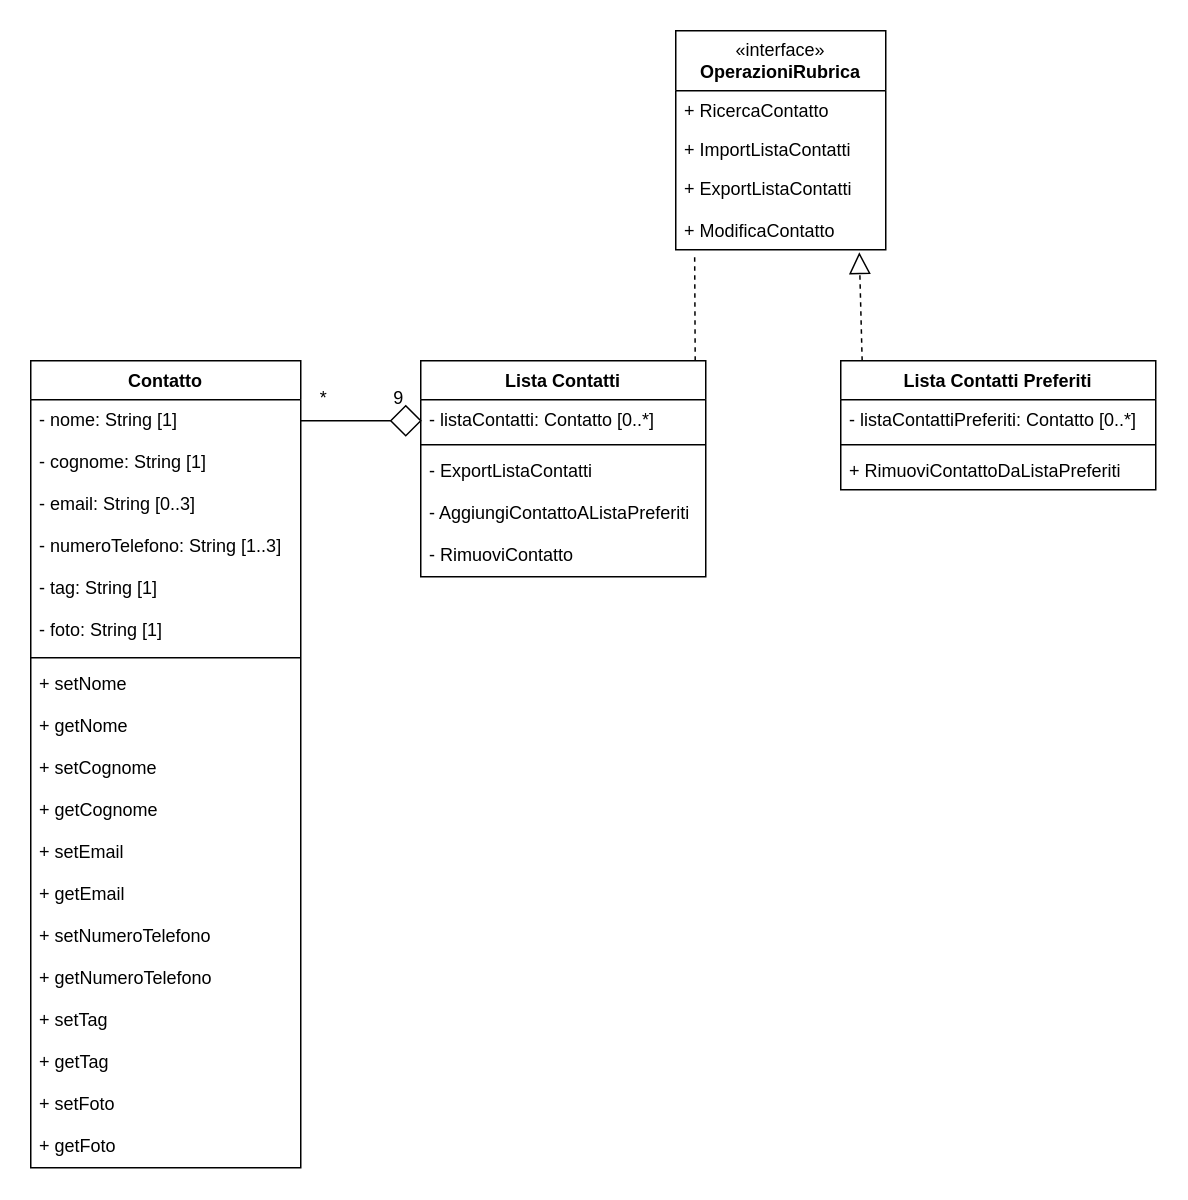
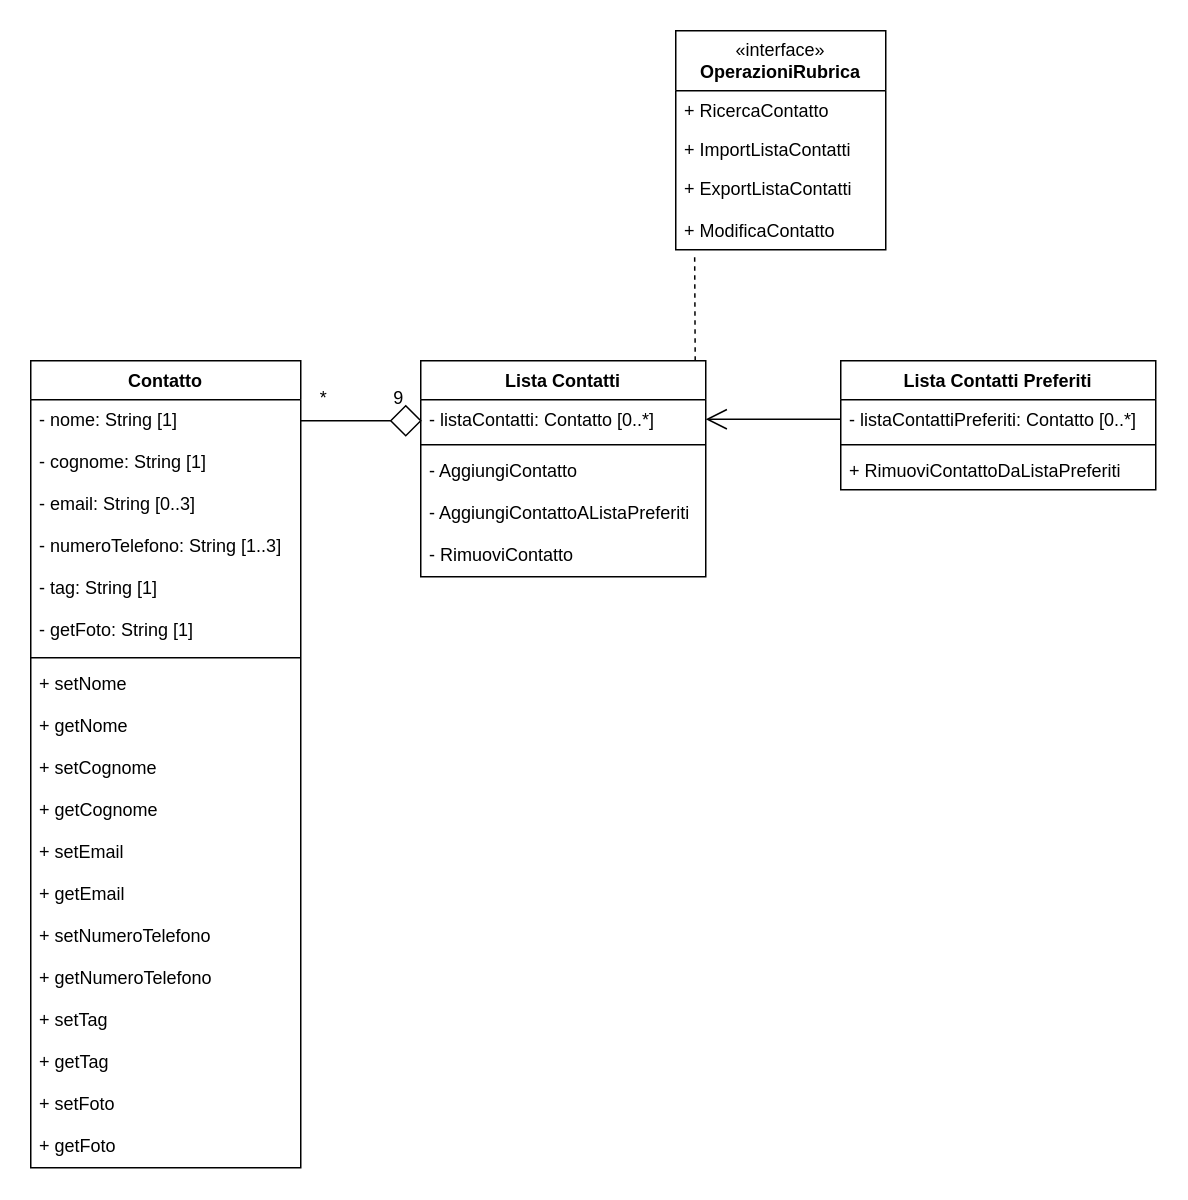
- <mxCell id="40" value="" style="endArrow=block;dashed=1;endFill=0;endSize=12;html=1;rounded=0;exitX=0.068;exitY=0;exitDx=0;exitDy=0;exitPerimeter=0;entryX=0.874;entryY=1.065;entryDx=0;entryDy=0;entryPerimeter=0;" parent="1" source="30" target="38" edge="1"><mxGeometry width="160" relative="1" as="geometry"><mxPoint x="410" y="250" as="sourcePoint" /><mxPoint x="590" y="210" as="targetPoint" /></mxGeometry></mxCell>
+ <mxCell id="43" value="" style="endArrow=open;endFill=1;endSize=12;html=1;rounded=0;exitX=0;exitY=0.5;exitDx=0;exitDy=0;entryX=1;entryY=0.5;entryDx=0;entryDy=0;" edge="1" parent="1" source="31" target="23"><mxGeometry width="160" relative="1" as="geometry"><mxPoint x="440" y="410" as="sourcePoint" /><mxPoint x="530" y="360" as="targetPoint" /></mxGeometry></mxCell>
- <mxCell id="25" value="&lt;div&gt;- ExportListaContatti&lt;/div&gt;" style="text;strokeColor=none;fillColor=none;align=left;verticalAlign=top;spacingLeft=4;spacingRight=4;overflow=hidden;rotatable=0;points=[[0,0.5],[1,0.5]];portConstraint=eastwest;whiteSpace=wrap;html=1;" vertex="1" parent="22"><mxGeometry y="60" width="190" height="28" as="geometry" /></mxCell>
+ <mxCell id="25" value="&lt;div&gt;- AggiungiContatto&lt;/div&gt;" style="text;strokeColor=none;fillColor=none;align=left;verticalAlign=top;spacingLeft=4;spacingRight=4;overflow=hidden;rotatable=0;points=[[0,0.5],[1,0.5]];portConstraint=eastwest;whiteSpace=wrap;html=1;" vertex="1" parent="22"><mxGeometry y="60" width="190" height="28" as="geometry" /></mxCell>
- <mxCell id="8" value="- foto: String  [1]" style="text;strokeColor=none;fillColor=none;align=left;verticalAlign=top;spacingLeft=4;spacingRight=4;overflow=hidden;rotatable=0;points=[[0,0.5],[1,0.5]];portConstraint=eastwest;whiteSpace=wrap;html=1;" vertex="1" parent="2"><mxGeometry y="166" width="180" height="28" as="geometry" /></mxCell>
+ <mxCell id="8" value="- getFoto: String  [1]" style="text;strokeColor=none;fillColor=none;align=left;verticalAlign=top;spacingLeft=4;spacingRight=4;overflow=hidden;rotatable=0;points=[[0,0.5],[1,0.5]];portConstraint=eastwest;whiteSpace=wrap;html=1;" vertex="1" parent="2"><mxGeometry y="166" width="180" height="28" as="geometry" /></mxCell>
